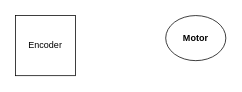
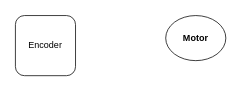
- <mxCell id="2" value="Encoder" style="whiteSpace=wrap;html=1;aspect=fixed;" vertex="1" parent="1"><mxGeometry x="20" y="20" width="80" height="80" as="geometry" /></mxCell>
+ <mxCell id="2" value="Encoder" style="whiteSpace=wrap;html=1;aspect=fixed;rounded=1;" vertex="1" parent="1"><mxGeometry x="20" y="20" width="80" height="80" as="geometry" /></mxCell>
